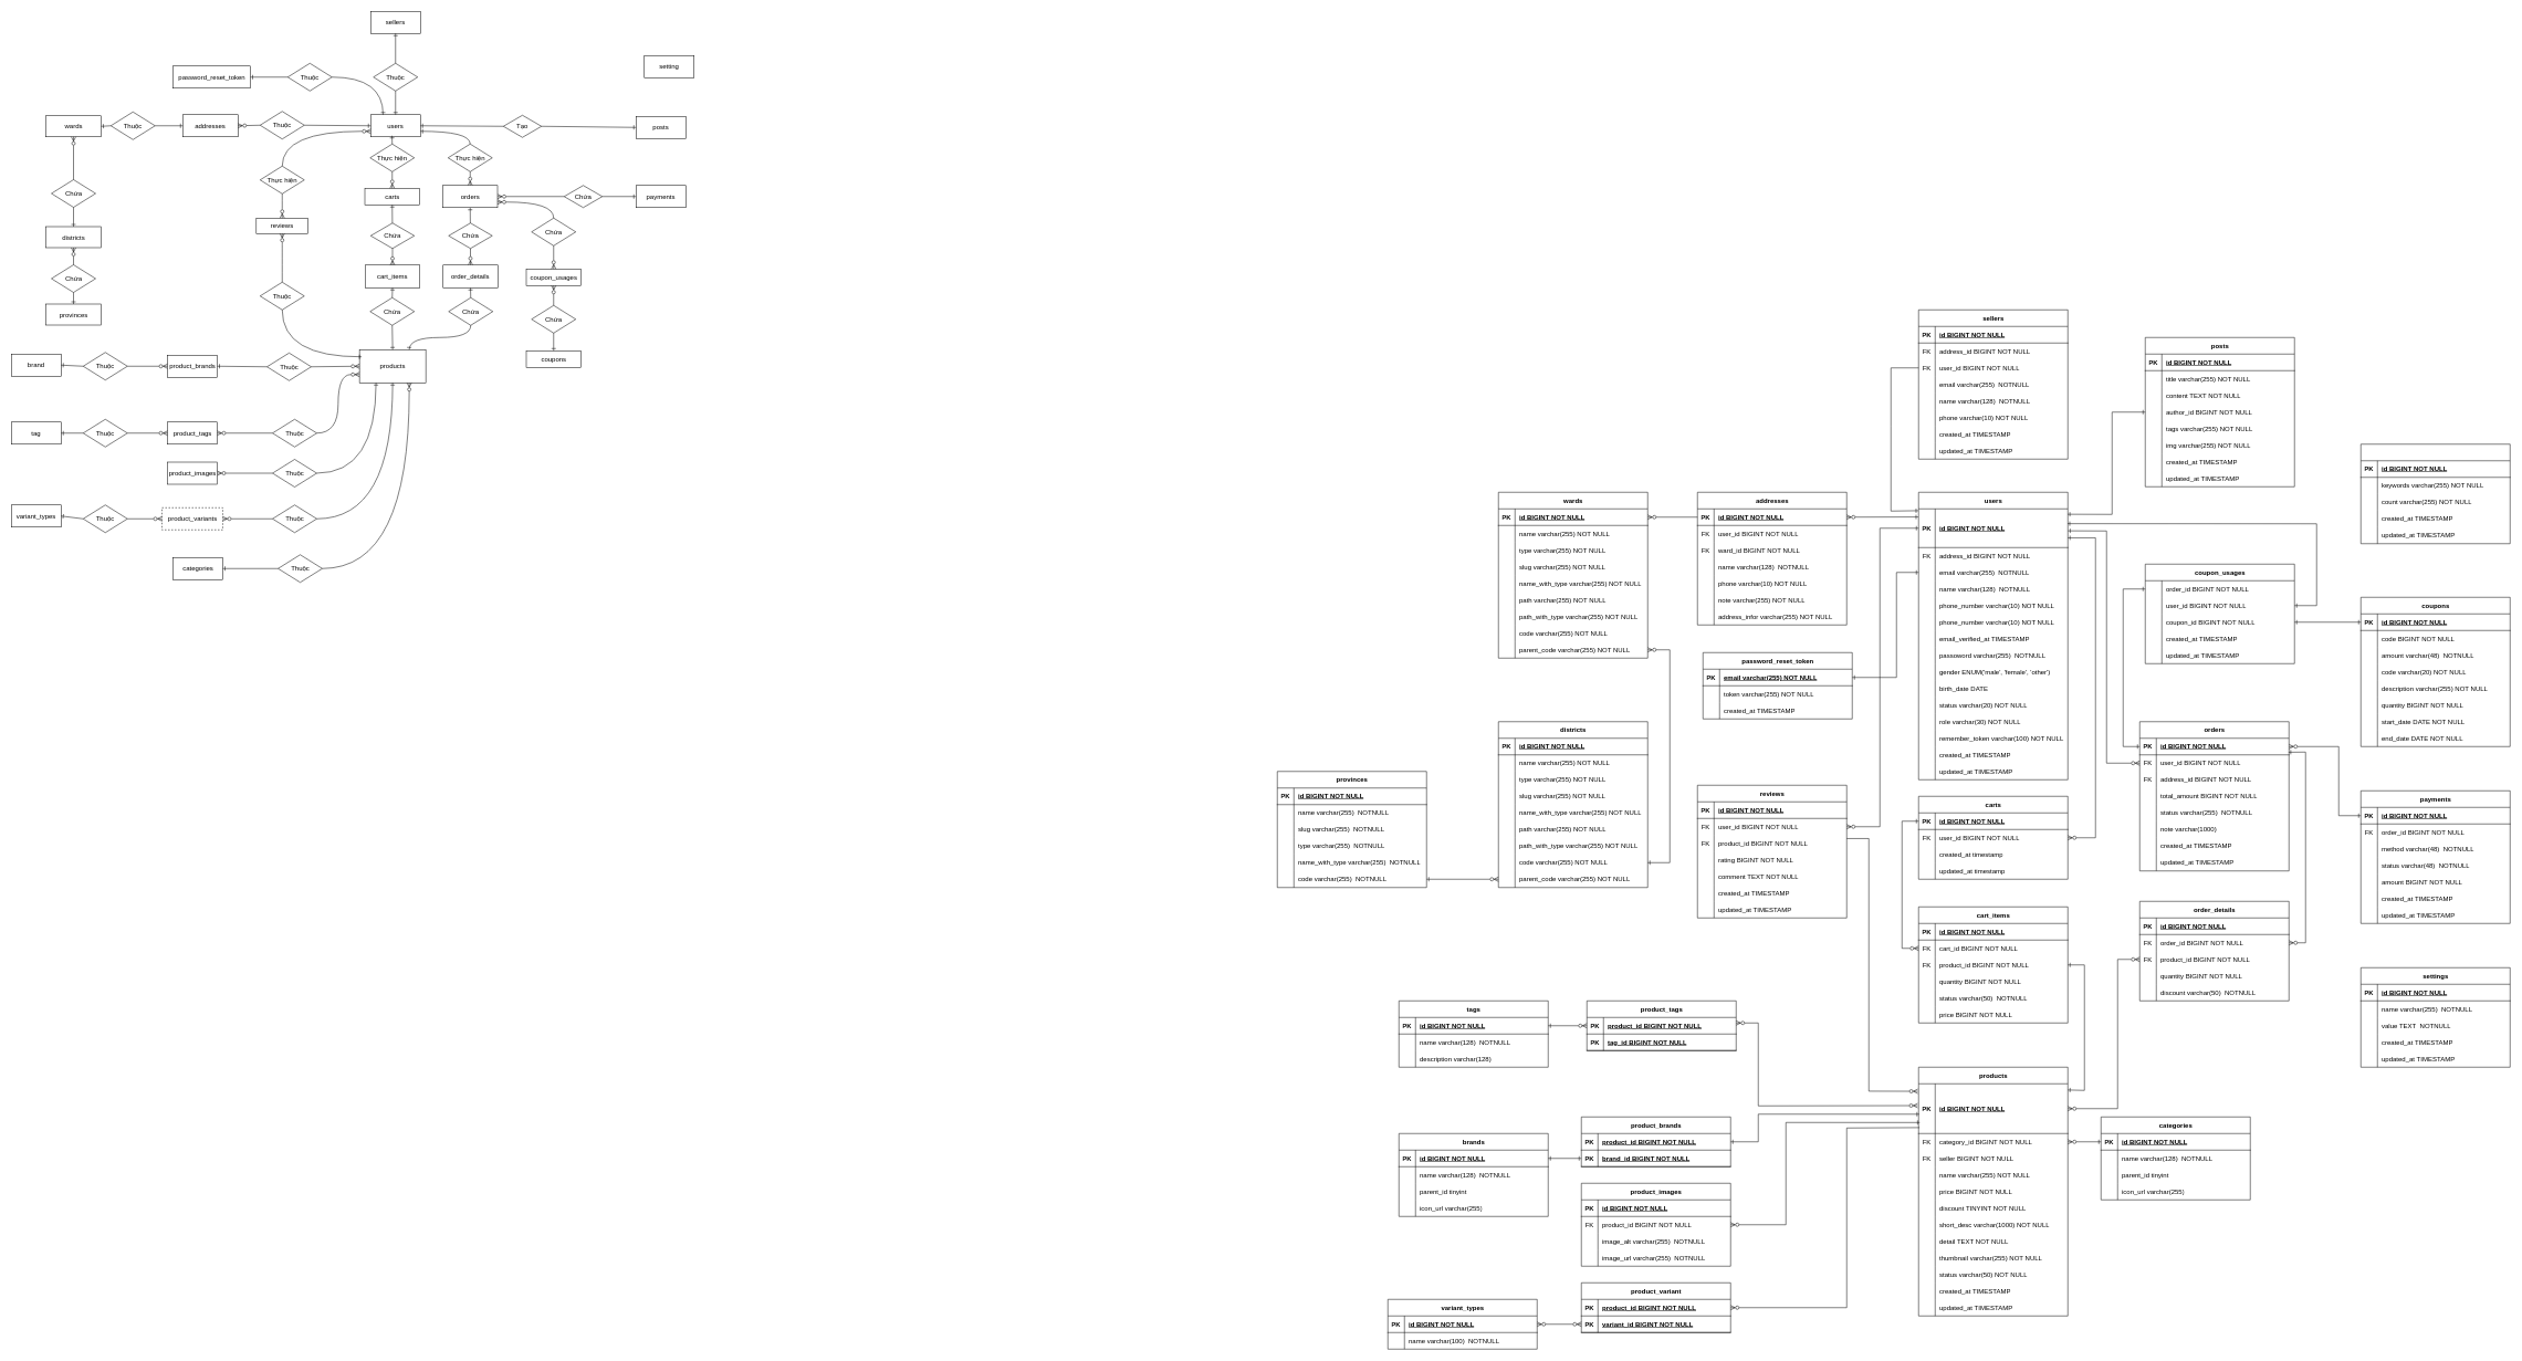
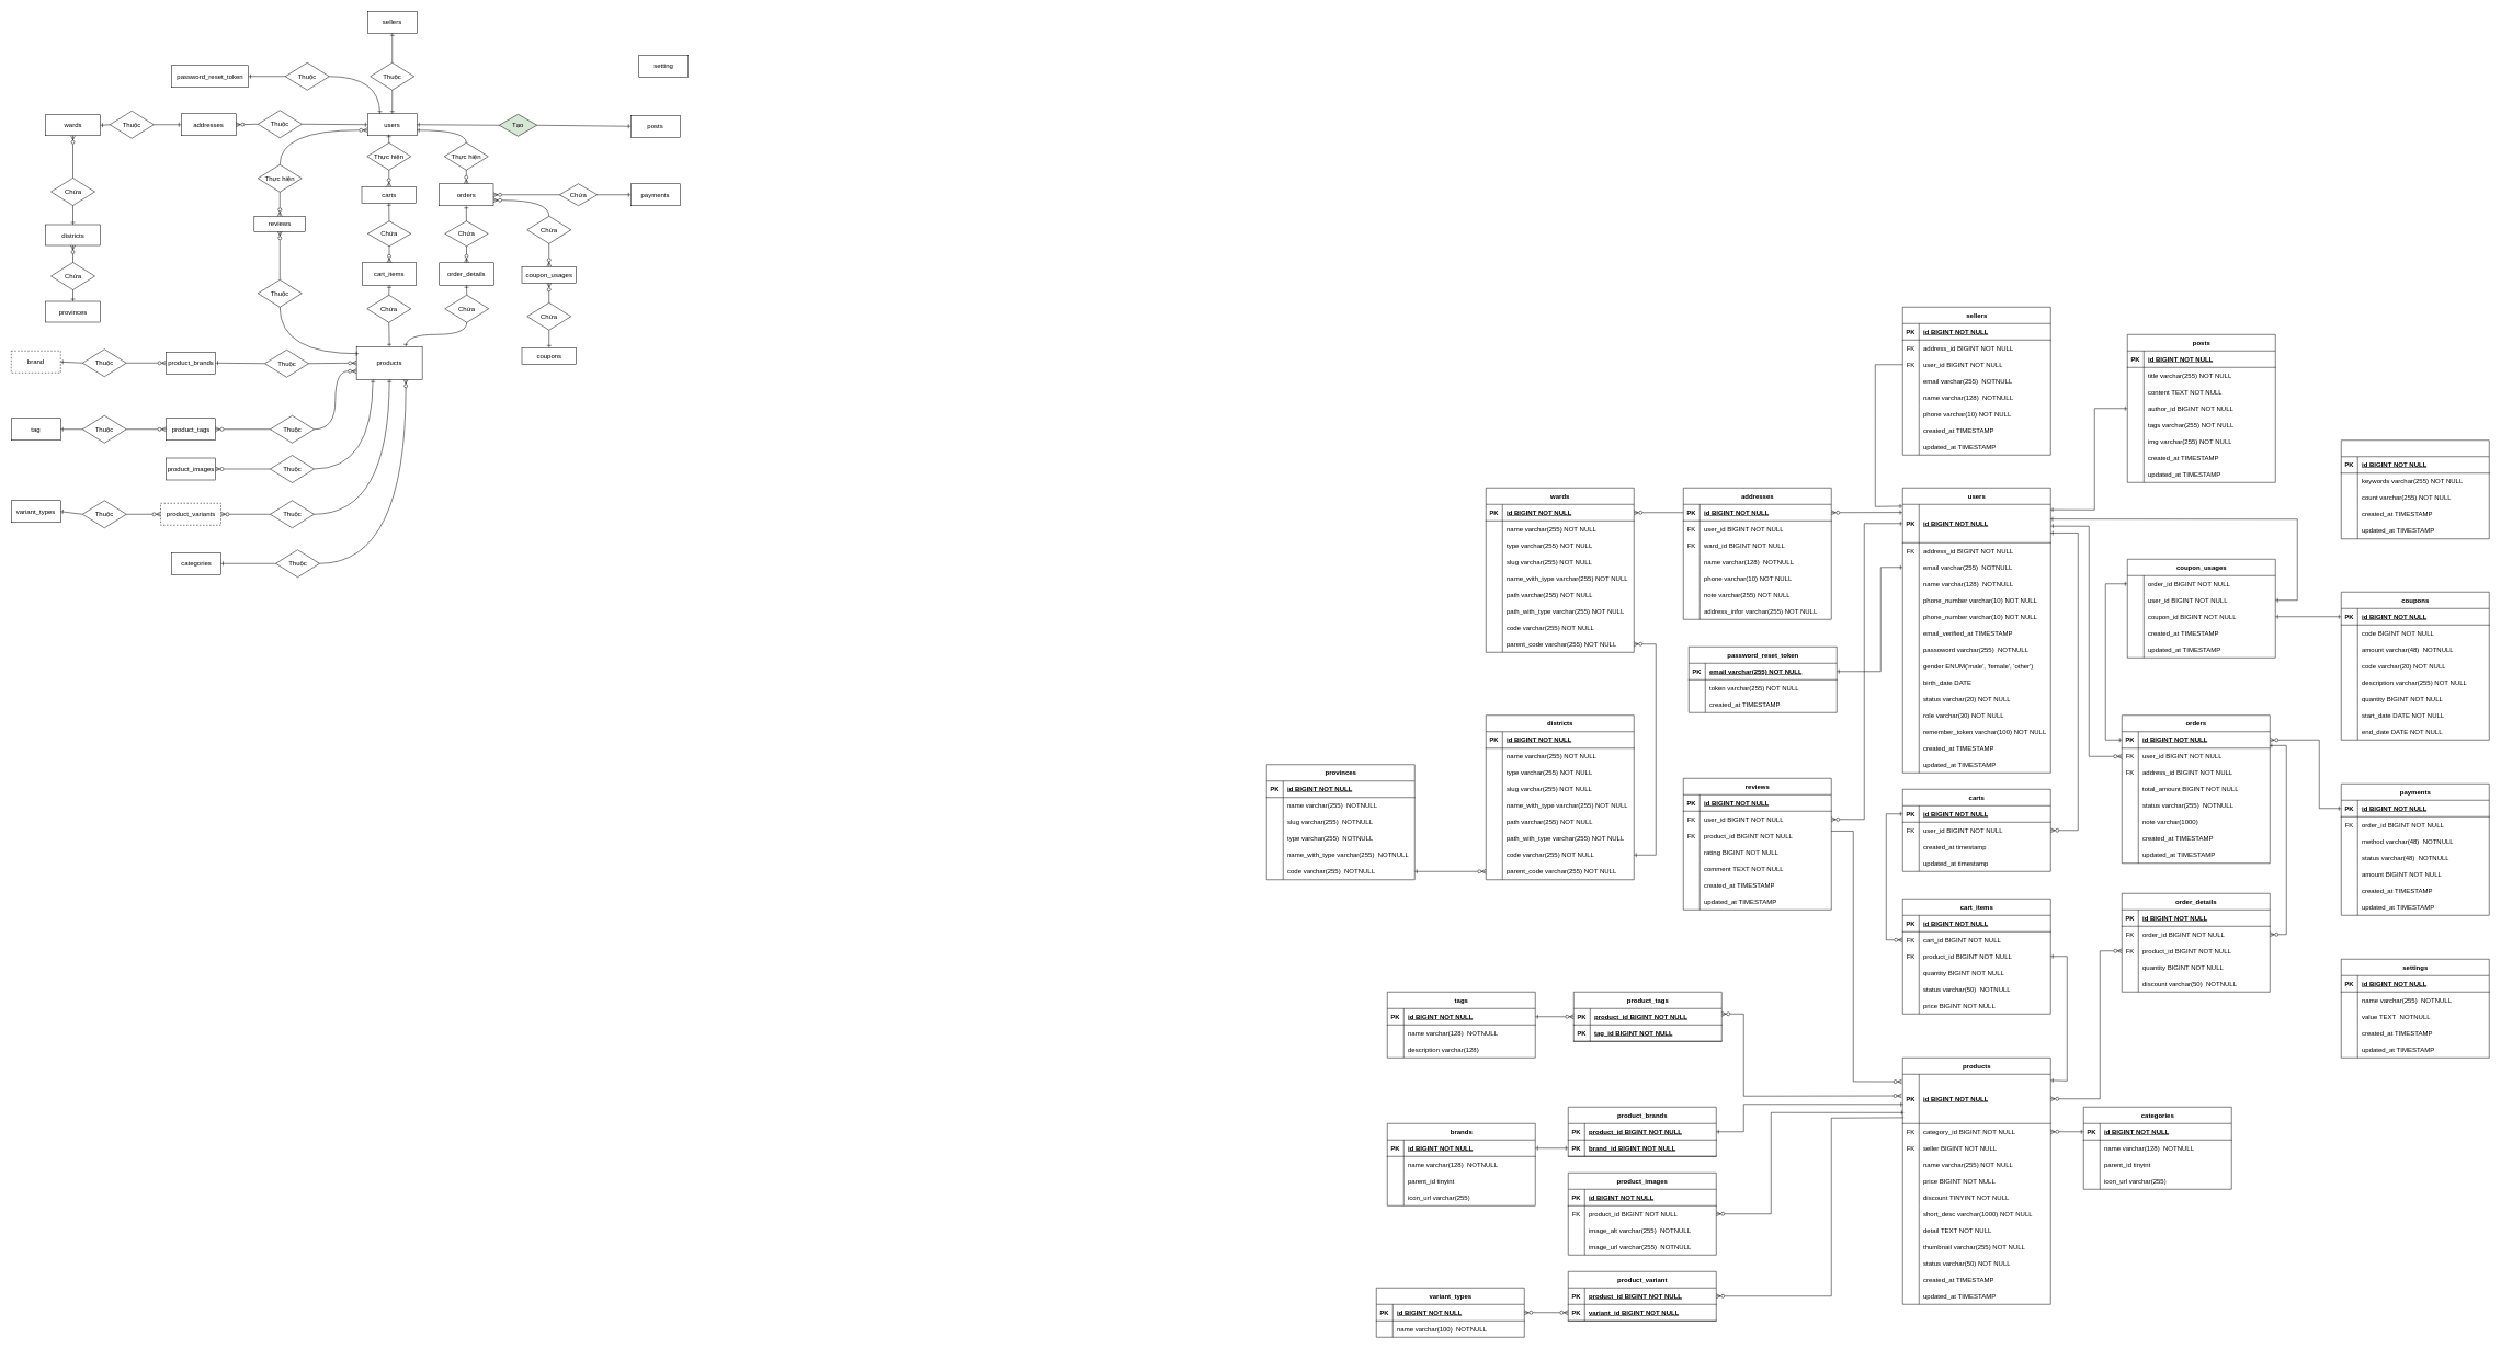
- <mxCell id="582" value="Tạo" style="rhombus;whiteSpace=wrap;html=1;" parent="1" vertex="1"><mxGeometry x="910" y="208" width="69" height="40" as="geometry" /></mxCell>
+ <mxCell id="582" value="Tạo" style="rhombus;whiteSpace=wrap;html=1;fillColor=#d5e8d4;" parent="1" vertex="1"><mxGeometry x="910" y="208" width="69" height="40" as="geometry" /></mxCell>
- <mxCell id="500" value="brand" style="rounded=0;whiteSpace=wrap;html=1;" parent="1" vertex="1"><mxGeometry x="20" y="640" width="90" height="40" as="geometry" /></mxCell>
+ <mxCell id="500" value="brand" style="rounded=0;whiteSpace=wrap;html=1;dashed=1;" parent="1" vertex="1"><mxGeometry x="20" y="640" width="90" height="40" as="geometry" /></mxCell>
